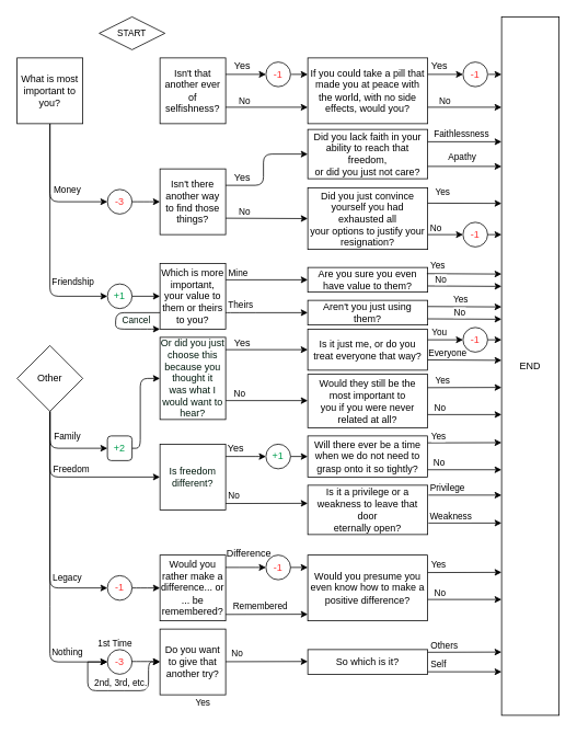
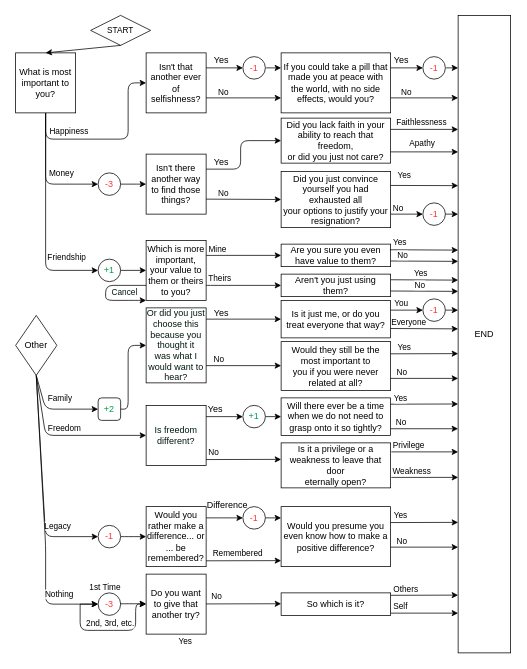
+ <mxCell id="130" value="" style="endArrow=classic;html=1;rounded=1;comic=0;fontSize=11;fontColor=#000000;exitX=0.5;exitY=1;exitDx=0;exitDy=0;entryX=0.5;entryY=0;entryDx=0;entryDy=0;" edge="1" parent="1" source="129" target="15"><mxGeometry width="50" height="50" relative="1" as="geometry"><mxPoint x="390" y="220" as="sourcePoint" /><mxPoint x="440" y="170" as="targetPoint" /></mxGeometry></mxCell>
+ <mxCell id="2" value="" style="endArrow=classic;html=1;exitX=0.5;exitY=1;exitDx=0;exitDy=0;entryX=0;entryY=0.5;entryDx=0;entryDy=0;" edge="1" parent="1" source="15" target="16"><mxGeometry relative="1" as="geometry"><mxPoint x="55" y="150" as="sourcePoint" /><mxPoint x="270" y="95" as="targetPoint" /><Array as="points"><mxPoint x="60" y="185" /><mxPoint x="170" y="185" /><mxPoint x="170" y="110" /></Array></mxGeometry></mxCell>
+ <mxCell id="3" value="&lt;div&gt;Happiness&lt;/div&gt;" style="edgeLabel;resizable=0;html=1;align=center;verticalAlign=middle;" connectable="0" vertex="1" parent="2"><mxGeometry relative="1" as="geometry"><mxPoint x="-57" y="-12" as="offset" /></mxGeometry></mxCell>
- <mxCell id="51" value="Other" style="rhombus;whiteSpace=wrap;html=1;fontColor=default;" vertex="1" parent="1"><mxGeometry x="20" y="420" width="80" height="80" as="geometry" /></mxCell>
+ <mxCell id="51" value="Other" style="rhombus;whiteSpace=wrap;html=1;fontColor=default;" vertex="1" parent="1"><mxGeometry x="20" y="420" width="55" height="80" as="geometry" /></mxCell>
